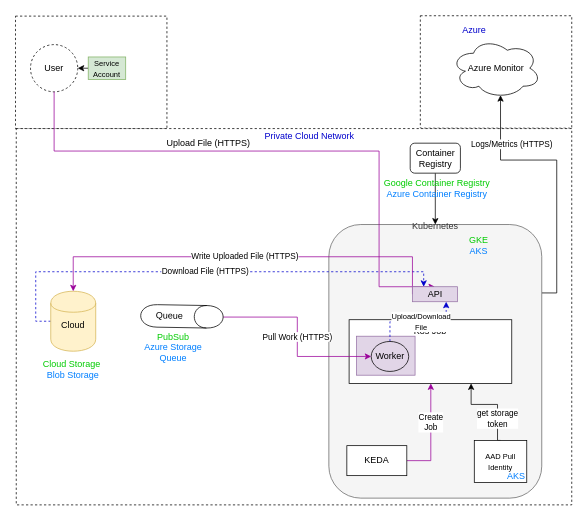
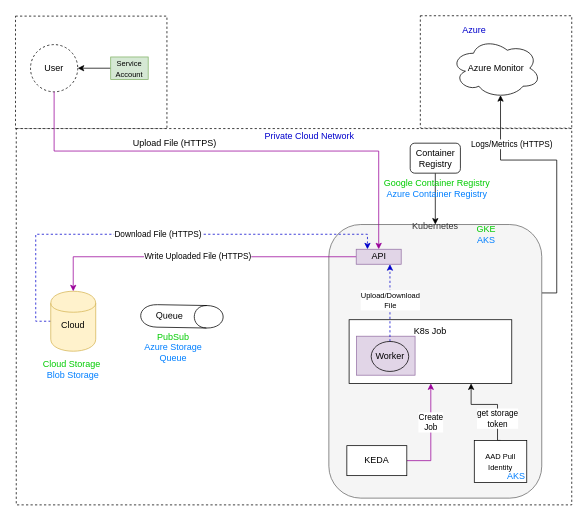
- <mxCell id="21" value="&lt;font style=&quot;font-size: 10px&quot;&gt;Service Account&lt;/font&gt;" style="rounded=0;whiteSpace=wrap;html=1;fillColor=#d5e8d4;strokeColor=#82b366;" parent="1" vertex="1"><mxGeometry x="117" y="75.5" width="50" height="30" as="geometry" /></mxCell>
+ <mxCell id="21" value="&lt;font style=&quot;font-size: 10px&quot;&gt;Service Account&lt;/font&gt;" style="rounded=0;whiteSpace=wrap;html=1;fillColor=#d5e8d4;strokeColor=#82b366;" parent="1" vertex="1"><mxGeometry x="147" y="75.5" width="50" height="30" as="geometry" /></mxCell>
- <mxCell id="19" value="&lt;font color=&quot;#00cc00&quot;&gt;GKE&lt;br&gt;&lt;/font&gt;&lt;font color=&quot;#007fff&quot;&gt;AKS&lt;/font&gt;&lt;br&gt;" style="text;html=1;strokeColor=none;fillColor=none;align=center;verticalAlign=middle;whiteSpace=wrap;rounded=0;" parent="1" vertex="1"><mxGeometry x="592.5" y="317" width="90" height="20" as="geometry" /></mxCell>
+ <mxCell id="19" value="&lt;font color=&quot;#00cc00&quot;&gt;GKE&lt;br&gt;&lt;/font&gt;&lt;font color=&quot;#007fff&quot;&gt;AKS&lt;/font&gt;&lt;br&gt;" style="text;html=1;strokeColor=none;fillColor=none;align=center;verticalAlign=middle;whiteSpace=wrap;rounded=0;" parent="1" vertex="1"><mxGeometry x="602.5" y="302" width="90" height="20" as="geometry" /></mxCell>
- <mxCell id="28" value="API" style="rounded=0;whiteSpace=wrap;html=1;fillColor=#e1d5e7;strokeColor=#9673a6;" parent="1" vertex="1"><mxGeometry x="549.5" y="382" width="60" height="20" as="geometry" /></mxCell>
+ <mxCell id="28" value="API" style="rounded=0;whiteSpace=wrap;html=1;fillColor=#e1d5e7;strokeColor=#9673a6;" parent="1" vertex="1"><mxGeometry x="474.5" y="332" width="60" height="20" as="geometry" /></mxCell>
- <mxCell id="13" value="Pull Work (HTTPS)" style="edgeStyle=orthogonalEdgeStyle;rounded=0;orthogonalLoop=1;jettySize=auto;html=1;exitX=0.5;exitY=0;exitDx=0;exitDy=0;entryX=0;entryY=0.5;entryDx=0;entryDy=0;strokeColor=#990099;" parent="1" source="14" target="12" edge="1"><mxGeometry relative="1" as="geometry" /></mxCell>
